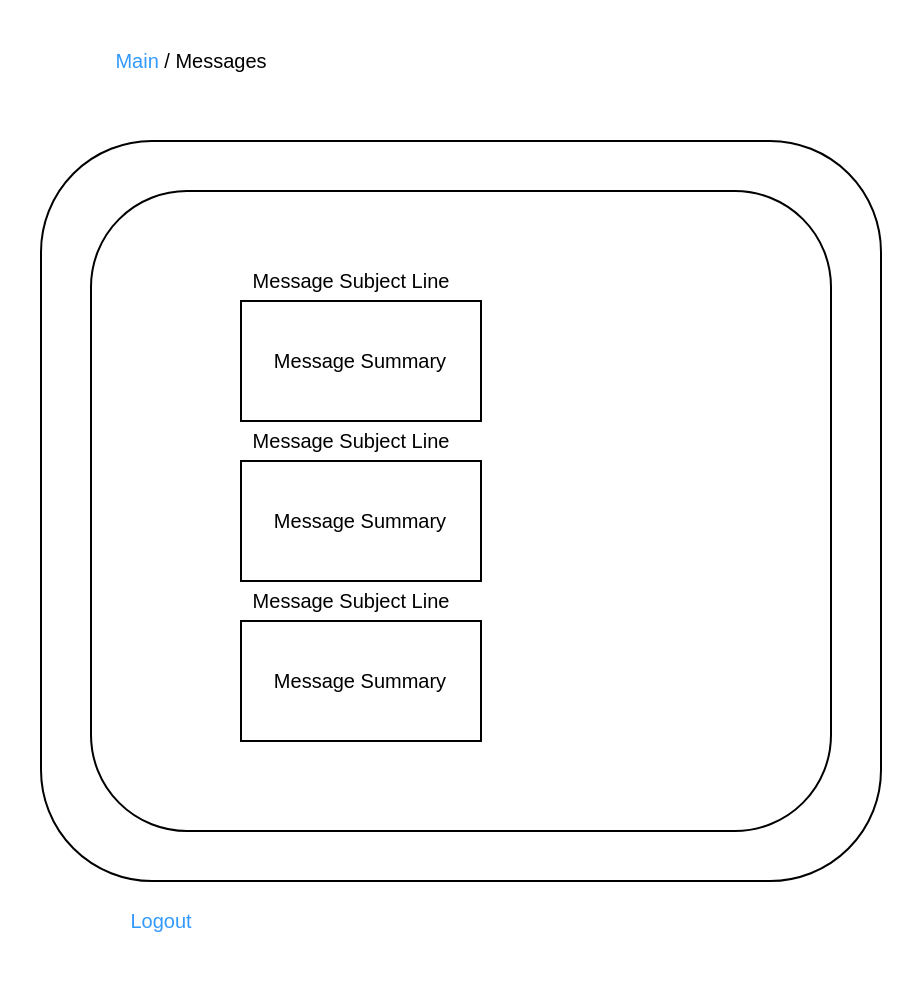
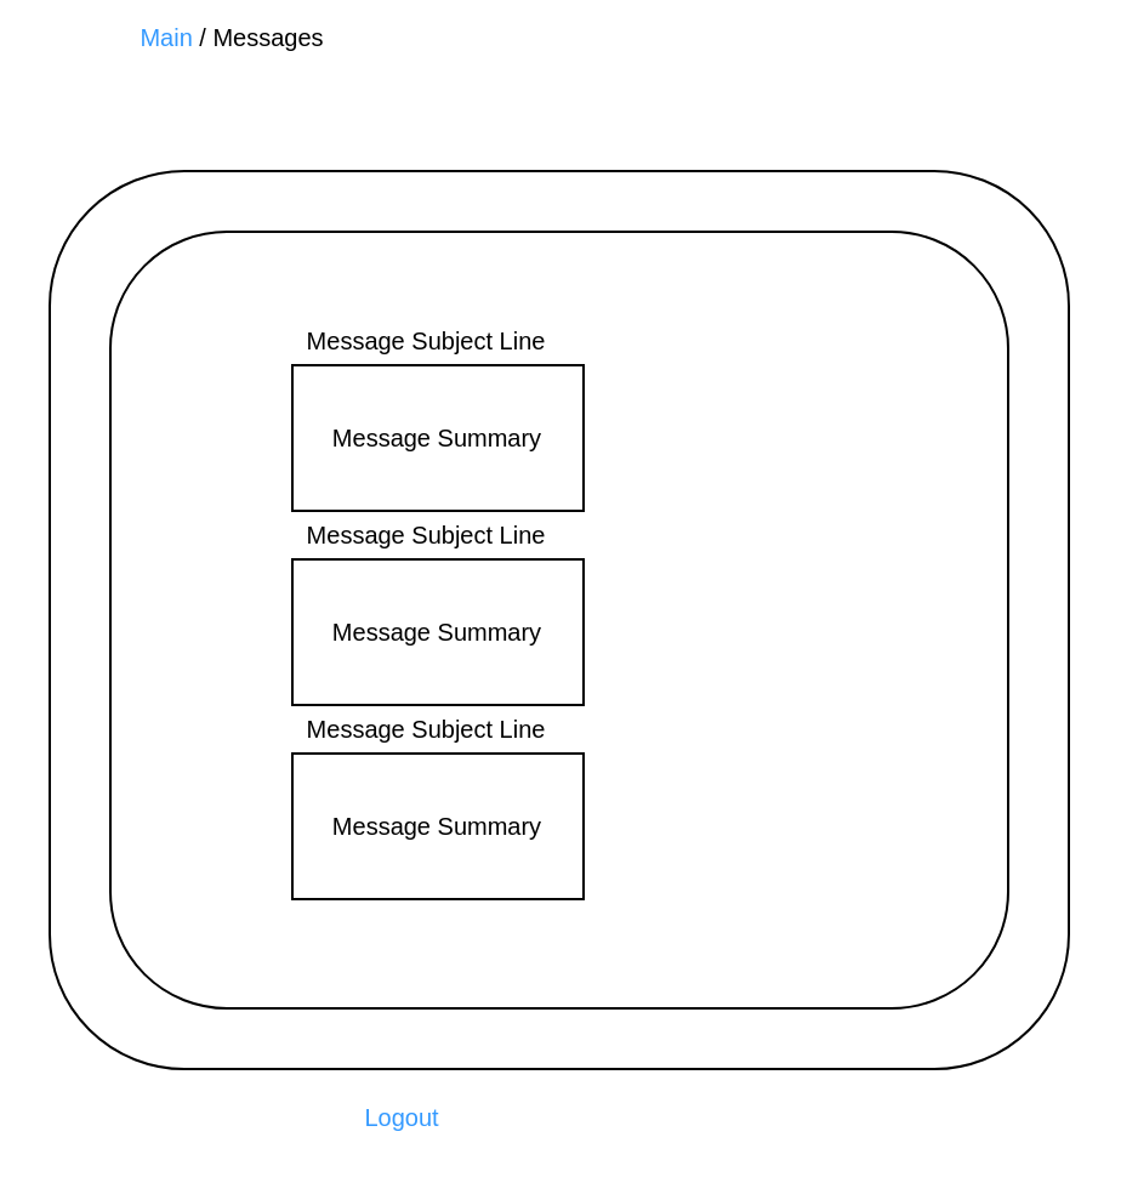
- <mxCell id="4" value="&lt;font color=&quot;#3399ff&quot;&gt;Main &lt;/font&gt;/ Messages" style="text;html=1;align=center;verticalAlign=middle;resizable=0;points=[];autosize=1;fontSize=10;" vertex="1" parent="1"><mxGeometry x="50" y="20" width="90" height="20" as="geometry" /></mxCell>
+ <mxCell id="4" value="&lt;font color=&quot;#3399ff&quot;&gt;Main &lt;/font&gt;/ Messages" style="text;html=1;align=center;verticalAlign=middle;resizable=0;points=[];autosize=1;fontSize=10;" vertex="1" parent="1"><mxGeometry x="50" y="5" width="90" height="20" as="geometry" /></mxCell>
- <mxCell id="5" value="&lt;font color=&quot;#3399ff&quot;&gt;Logout&lt;/font&gt;" style="text;html=1;align=center;verticalAlign=middle;resizable=0;points=[];autosize=1;fontSize=10;" vertex="1" parent="1"><mxGeometry x="55" y="450" width="50" height="20" as="geometry" /></mxCell>
+ <mxCell id="5" value="&lt;font color=&quot;#3399ff&quot;&gt;Logout&lt;/font&gt;" style="text;html=1;align=center;verticalAlign=middle;resizable=0;points=[];autosize=1;fontSize=10;" vertex="1" parent="1"><mxGeometry x="140" y="450" width="50" height="20" as="geometry" /></mxCell>
